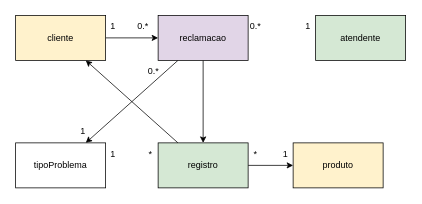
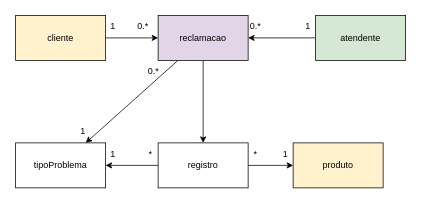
+ <mxCell id="8" value="" style="edgeStyle=none;html=1;" edge="1" parent="1" source="9" target="6"><mxGeometry relative="1" as="geometry" /></mxCell>
- <mxCell id="17" value="" style="edgeStyle=none;html=1;" edge="1" parent="1" source="19" target="3"><mxGeometry relative="1" as="geometry" /></mxCell>
+ <mxCell id="17" value="" style="edgeStyle=none;html=1;entryX=1;entryY=0.5;entryDx=0;entryDy=0;" edge="1" parent="1" source="19" target="7"><mxGeometry relative="1" as="geometry" /></mxCell>
- <mxCell id="19" value="registro" style="whiteSpace=wrap;html=1;fillColor=#d5e8d4;" vertex="1" parent="1"><mxGeometry x="210" y="190" width="120" height="60" as="geometry" /></mxCell>
+ <mxCell id="19" value="registro" style="whiteSpace=wrap;html=1;" vertex="1" parent="1"><mxGeometry x="210" y="190" width="120" height="60" as="geometry" /></mxCell>
